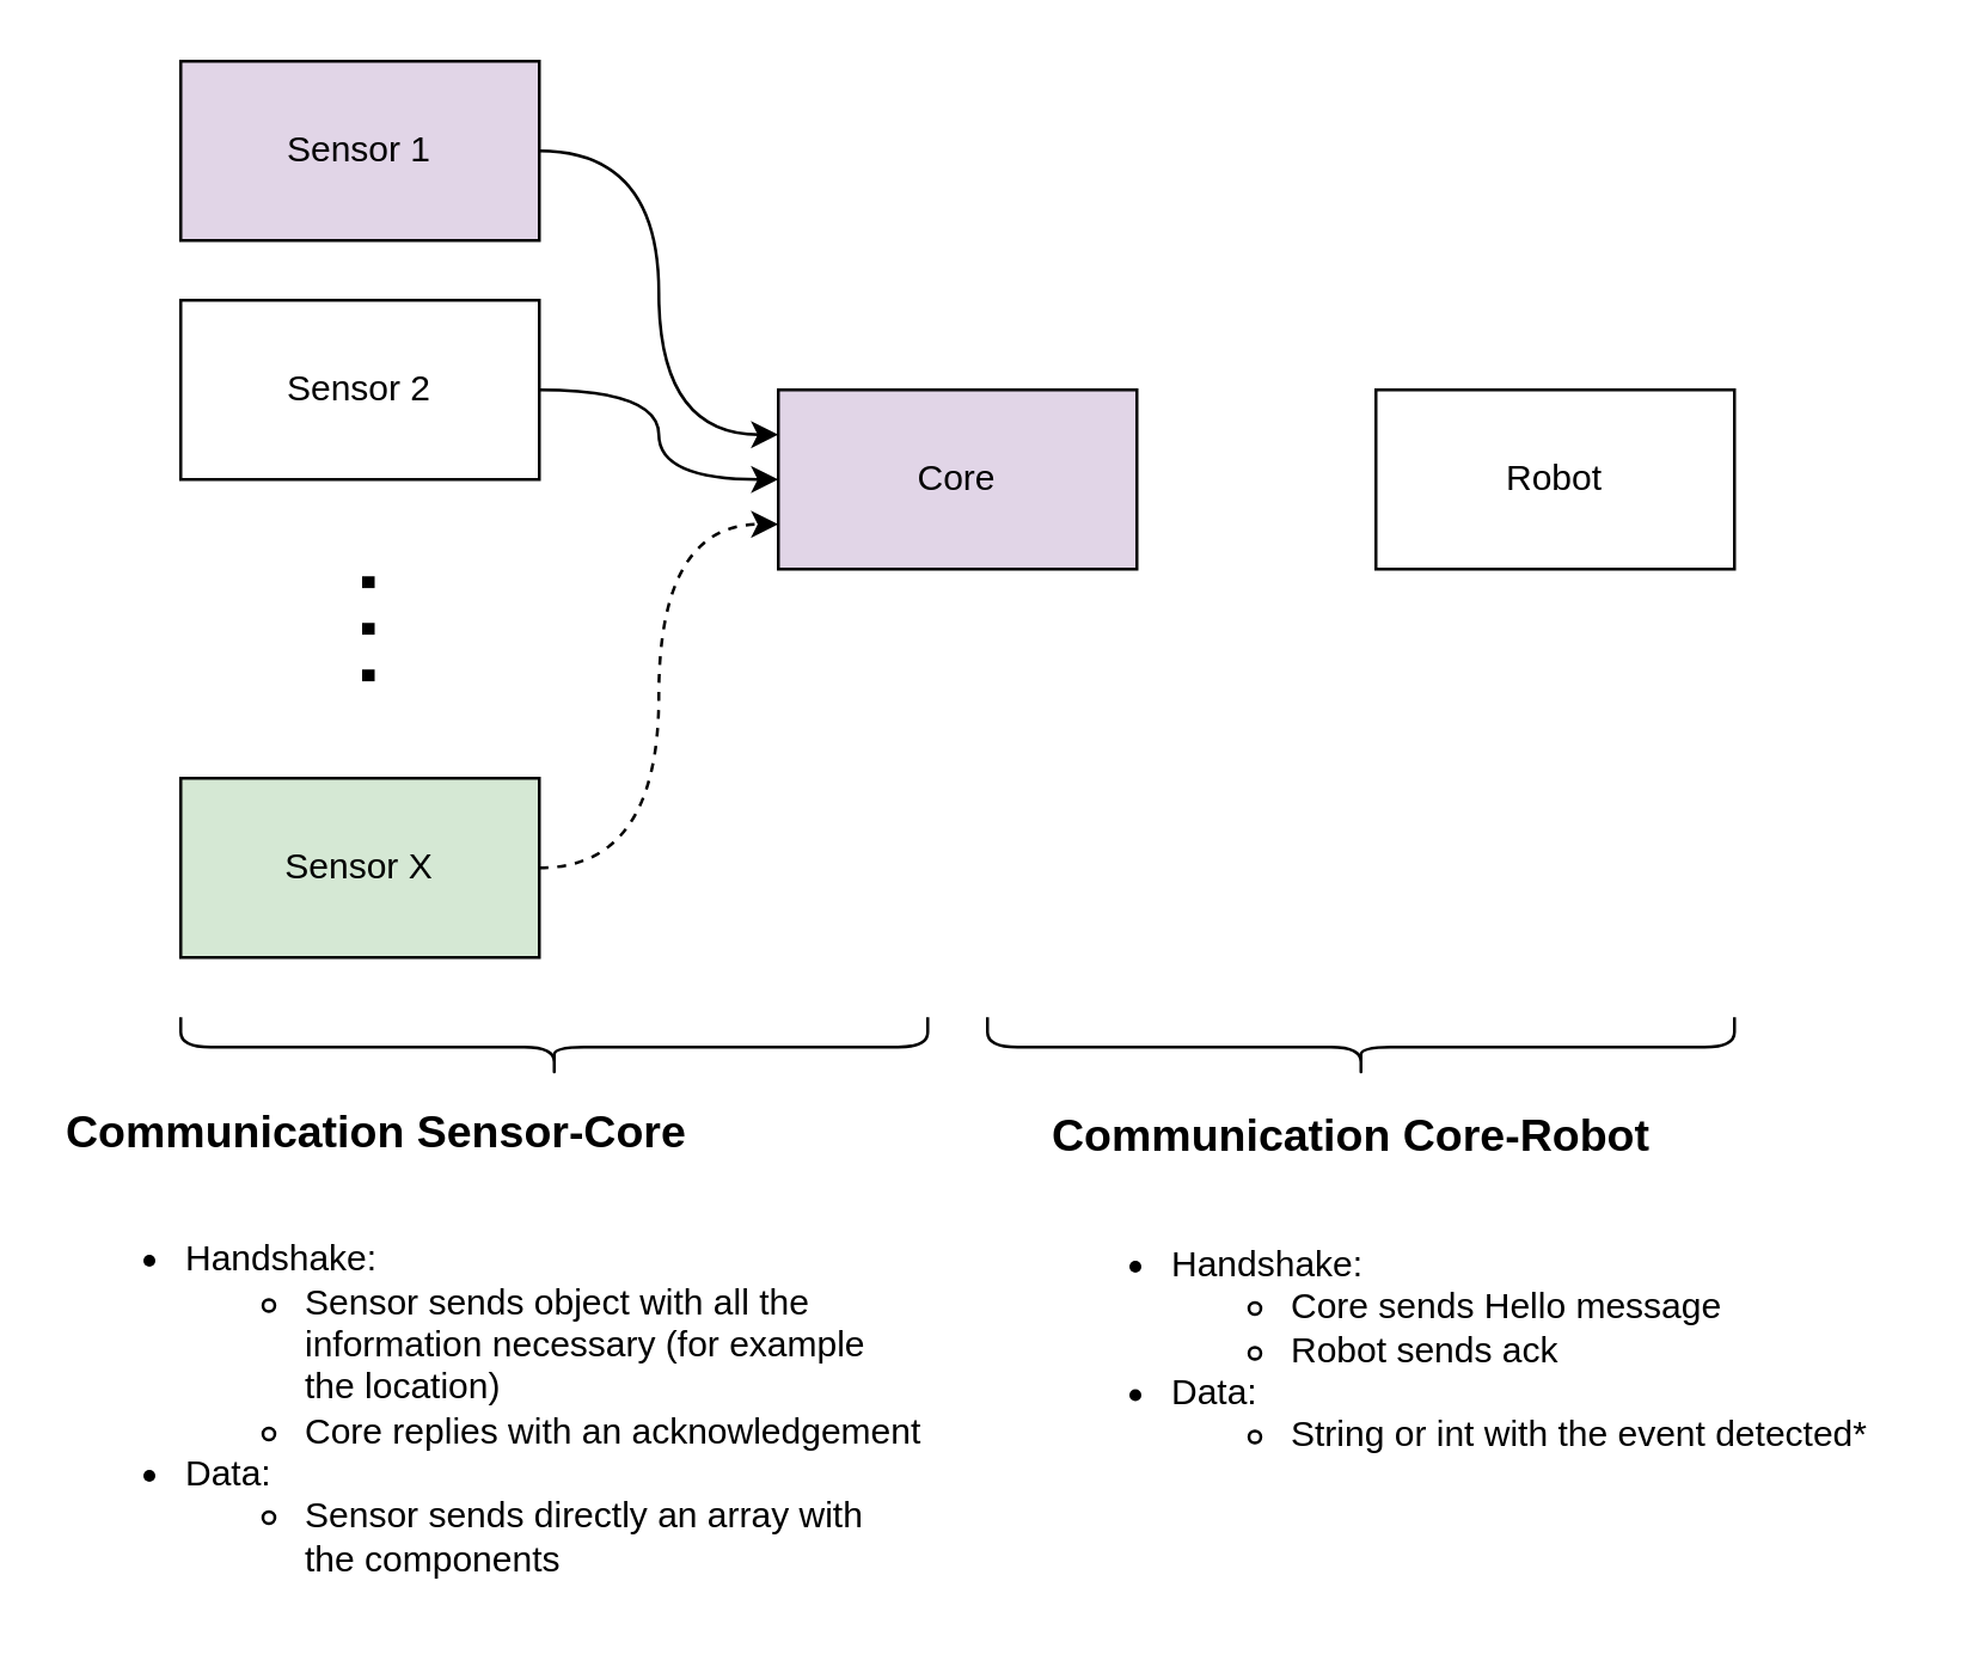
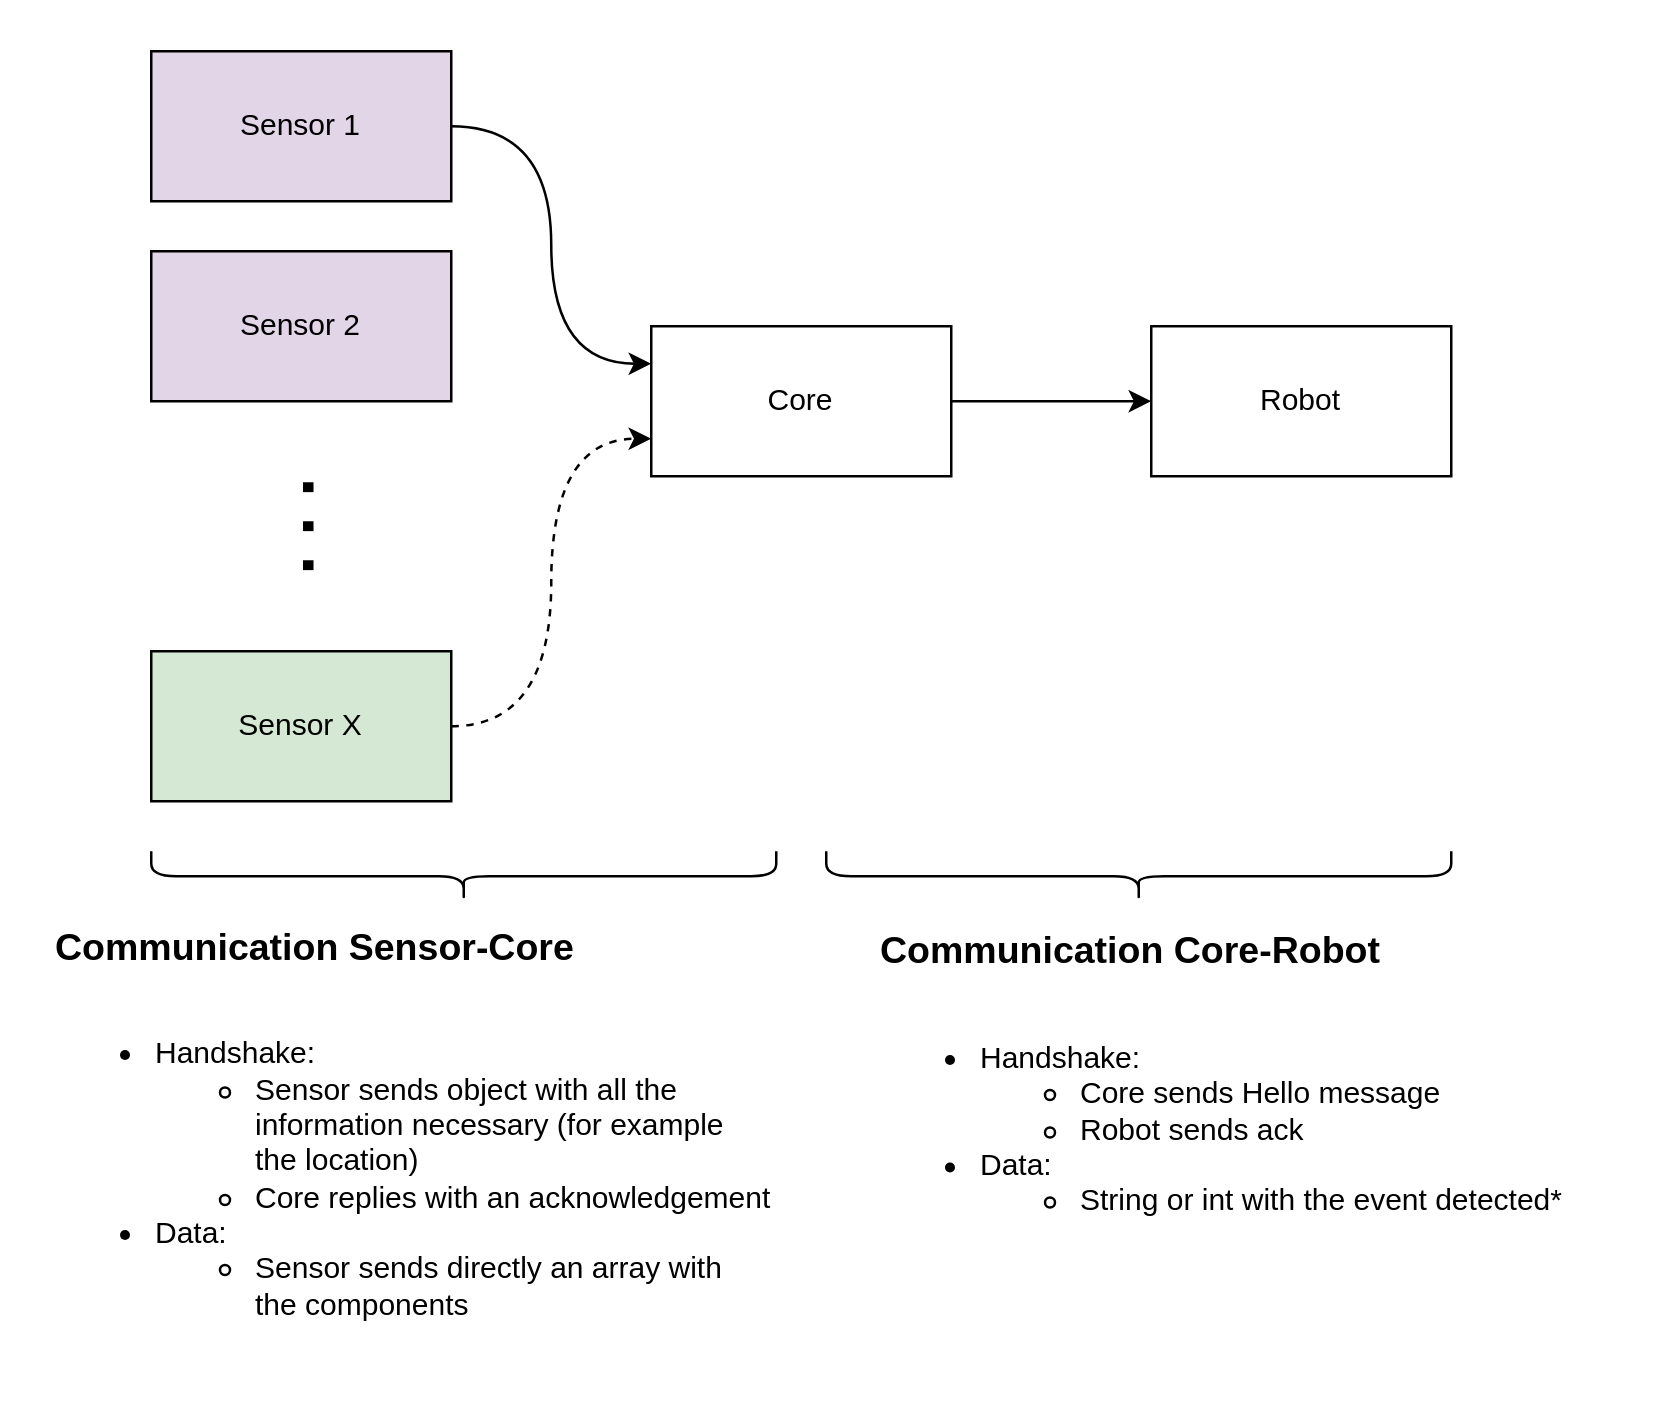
- <mxCell id="5" value="Sensor 2" style="rounded=0;whiteSpace=wrap;html=1;" parent="1" vertex="1"><mxGeometry x="60" y="100" width="120" height="60" as="geometry" /></mxCell>
+ <mxCell id="5" value="Sensor 2" style="rounded=0;whiteSpace=wrap;html=1;fillColor=#e1d5e7;" parent="1" vertex="1"><mxGeometry x="60" y="100" width="120" height="60" as="geometry" /></mxCell>
- <mxCell id="4" style="edgeStyle=orthogonalEdgeStyle;curved=1;rounded=0;orthogonalLoop=1;jettySize=auto;html=1;exitX=1;exitY=0.5;exitDx=0;exitDy=0;entryX=0;entryY=0.5;entryDx=0;entryDy=0;fontSize=28;" parent="1" source="5" target="10" edge="1"><mxGeometry relative="1" as="geometry" /></mxCell>
- <mxCell id="10" value="Core" style="rounded=0;whiteSpace=wrap;html=1;fillColor=#e1d5e7;" parent="1" vertex="1"><mxGeometry x="260" y="130" width="120" height="60" as="geometry" /></mxCell>
+ <mxCell id="10" value="Core" style="rounded=0;whiteSpace=wrap;html=1;" parent="1" vertex="1"><mxGeometry x="260" y="130" width="120" height="60" as="geometry" /></mxCell>
+ <mxCell id="9" style="edgeStyle=orthogonalEdgeStyle;curved=1;rounded=0;orthogonalLoop=1;jettySize=auto;html=1;exitX=1;exitY=0.5;exitDx=0;exitDy=0;entryX=0;entryY=0.5;entryDx=0;entryDy=0;fontSize=28;" parent="1" source="10" target="11" edge="1"><mxGeometry relative="1" as="geometry" /></mxCell>
